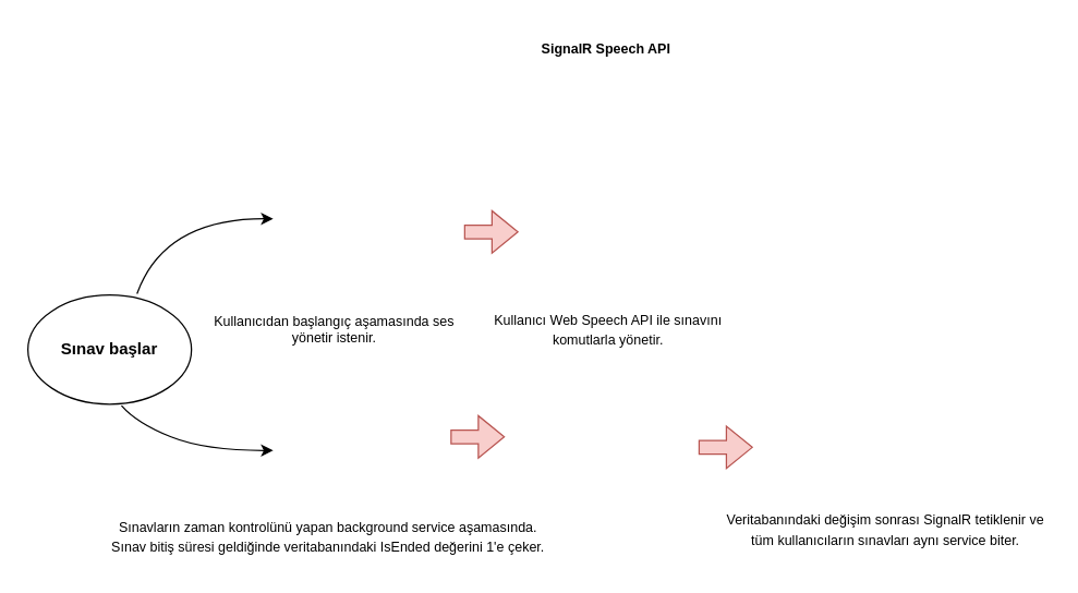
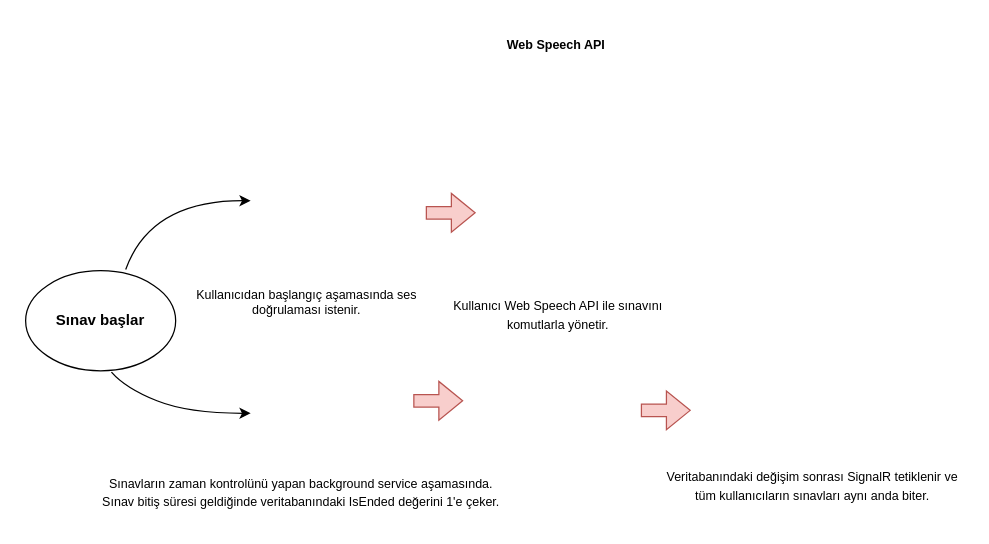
- <mxCell id="12" value="&lt;font style=&quot;font-size: 10px;&quot;&gt;SignalR Speech API&lt;br style=&quot;font-size: 10px;&quot;&gt;&lt;/font&gt;" style="text;html=1;align=center;verticalAlign=middle;resizable=0;points=[];autosize=1;strokeColor=none;fillColor=none;fontSize=10;fontStyle=1" vertex="1" parent="1"><mxGeometry x="394" y="20" width="100" height="30" as="geometry" /></mxCell>
+ <mxCell id="12" value="&lt;font style=&quot;font-size: 10px;&quot;&gt;Web Speech API&lt;br style=&quot;font-size: 10px;&quot;&gt;&lt;/font&gt;" style="text;html=1;align=center;verticalAlign=middle;resizable=0;points=[];autosize=1;strokeColor=none;fillColor=none;fontSize=10;fontStyle=1" vertex="1" parent="1"><mxGeometry x="394" y="20" width="100" height="30" as="geometry" /></mxCell>
- <mxCell id="3" value="&lt;font style=&quot;font-size: 10px;&quot;&gt;Kullanıcıdan başlangıç aşamasında ses yönetir istenir.&lt;/font&gt;" style="text;html=1;strokeColor=none;fillColor=none;align=center;verticalAlign=middle;whiteSpace=wrap;rounded=0;fontSize=10;" vertex="1" parent="1"><mxGeometry x="150" y="226" width="190" height="30" as="geometry" /></mxCell>
+ <mxCell id="3" value="&lt;font style=&quot;font-size: 10px;&quot;&gt;Kullanıcıdan başlangıç aşamasında ses doğrulaması istenir.&lt;/font&gt;" style="text;html=1;strokeColor=none;fillColor=none;align=center;verticalAlign=middle;whiteSpace=wrap;rounded=0;fontSize=10;" vertex="1" parent="1"><mxGeometry x="150" y="226" width="190" height="30" as="geometry" /></mxCell>
- <mxCell id="13" value="&lt;font style=&quot;font-size: 10px;&quot;&gt;Kullanıcı Web Speech API ile sınavını komutlarla yönetir.&lt;/font&gt;" style="text;html=1;strokeColor=none;fillColor=none;align=center;verticalAlign=middle;whiteSpace=wrap;rounded=0;" vertex="1" parent="1"><mxGeometry x="351" y="226" width="190" height="30" as="geometry" /></mxCell>
+ <mxCell id="13" value="&lt;font style=&quot;font-size: 10px;&quot;&gt;Kullanıcı Web Speech API ile sınavını komutlarla yönetir.&lt;/font&gt;" style="text;html=1;strokeColor=none;fillColor=none;align=center;verticalAlign=middle;whiteSpace=wrap;rounded=0;" vertex="1" parent="1"><mxGeometry x="351" y="236" width="190" height="30" as="geometry" /></mxCell>
- <mxCell id="16" value="&lt;font style=&quot;font-size: 10px;&quot;&gt;Veritabanındaki değişim sonrası SignalR tetiklenir ve tüm kullanıcıların sınavları aynı service biter.&lt;/font&gt;" style="text;html=1;strokeColor=none;fillColor=none;align=center;verticalAlign=middle;whiteSpace=wrap;rounded=0;" vertex="1" parent="1"><mxGeometry x="530" y="373" width="239" height="30" as="geometry" /></mxCell>
+ <mxCell id="16" value="&lt;font style=&quot;font-size: 10px;&quot;&gt;Veritabanındaki değişim sonrası SignalR tetiklenir ve tüm kullanıcıların sınavları aynı anda biter.&lt;/font&gt;" style="text;html=1;strokeColor=none;fillColor=none;align=center;verticalAlign=middle;whiteSpace=wrap;rounded=0;" vertex="1" parent="1"><mxGeometry x="530" y="373" width="239" height="30" as="geometry" /></mxCell>
